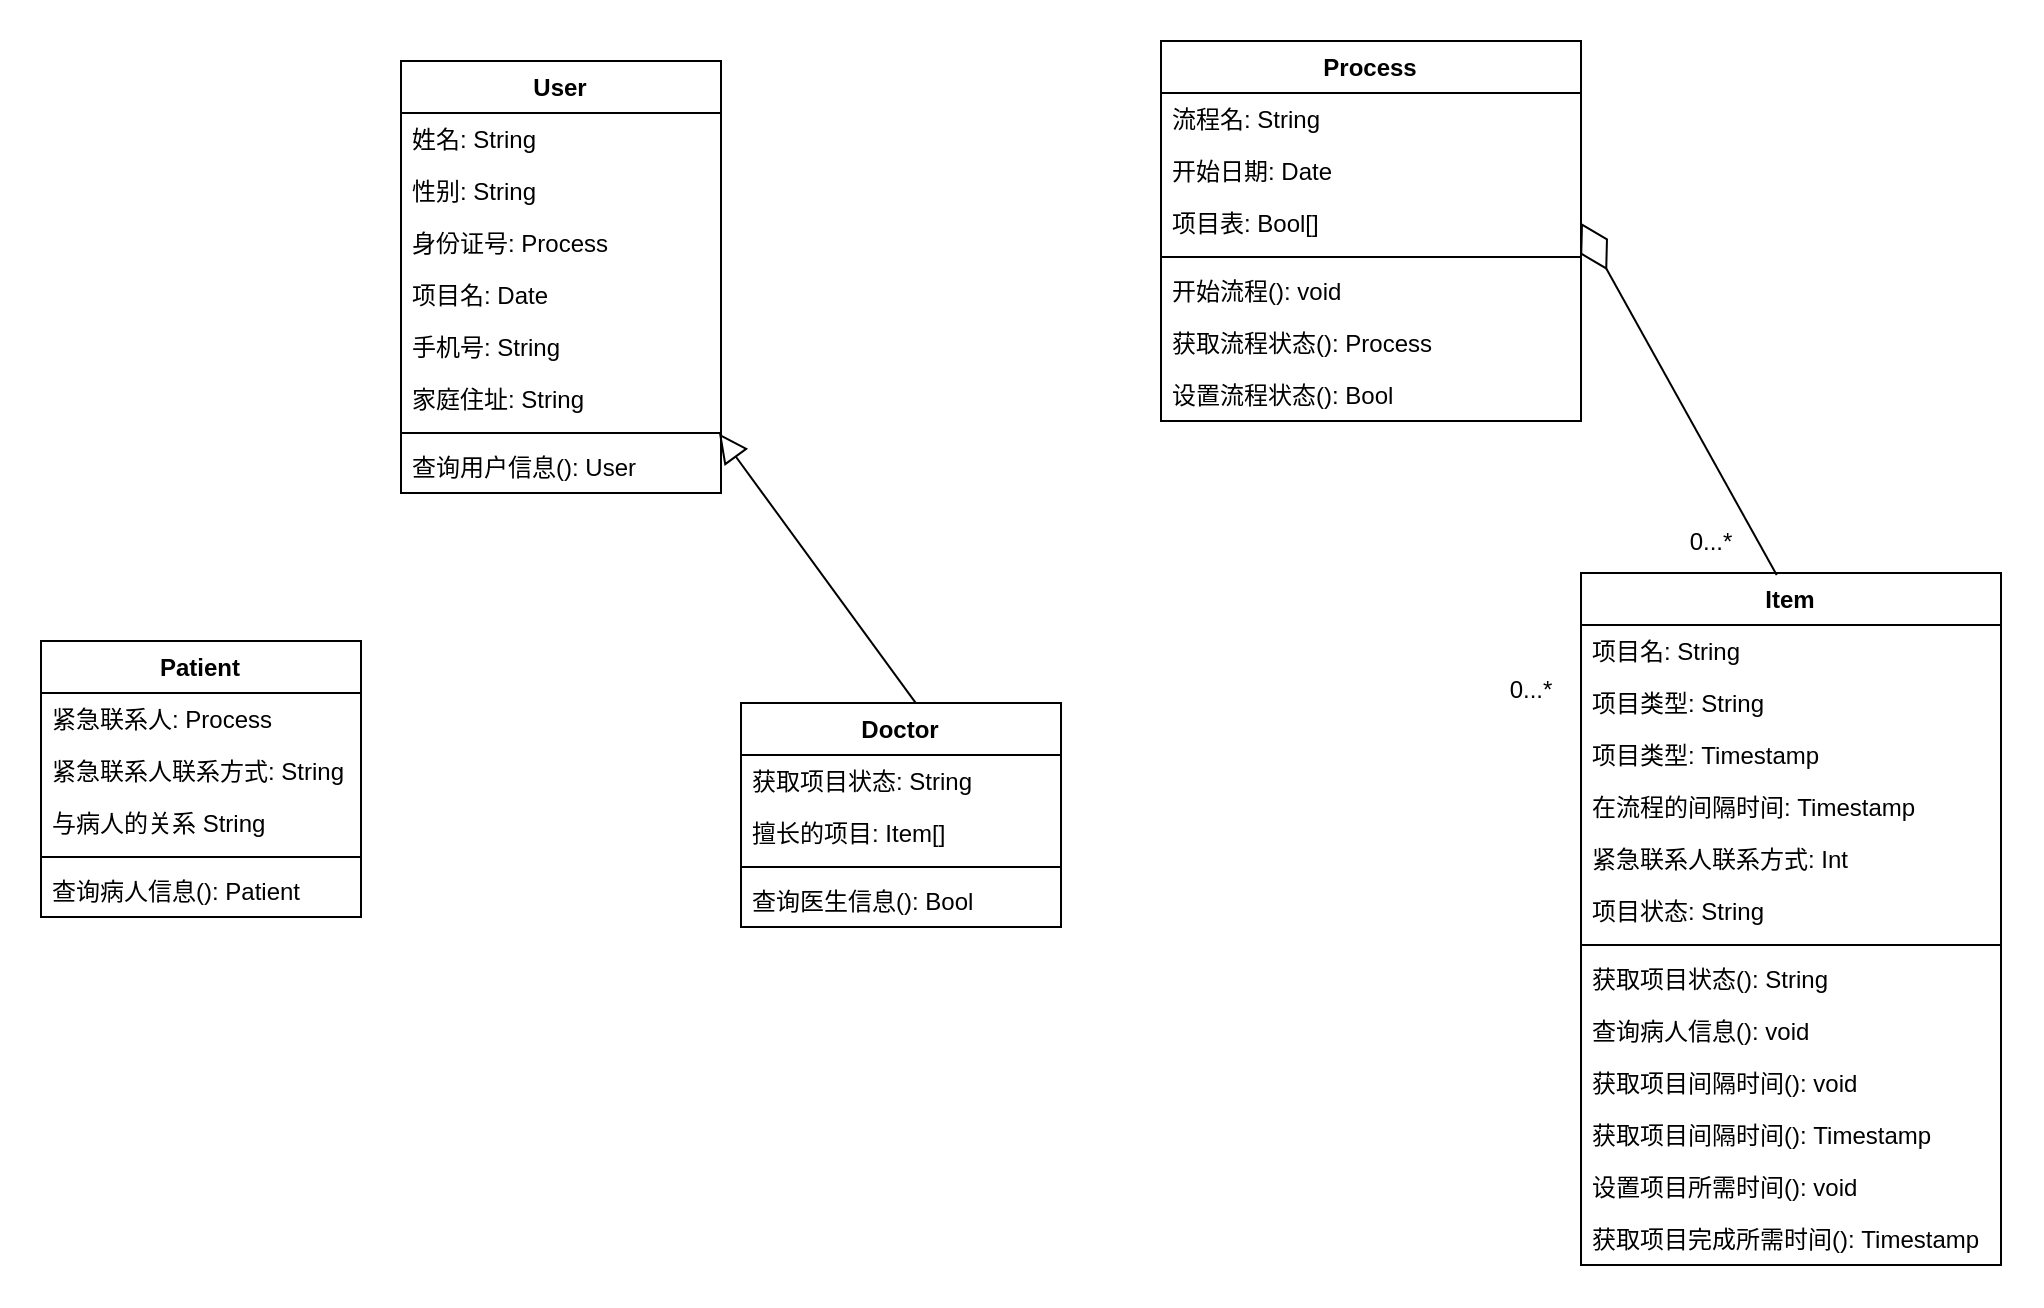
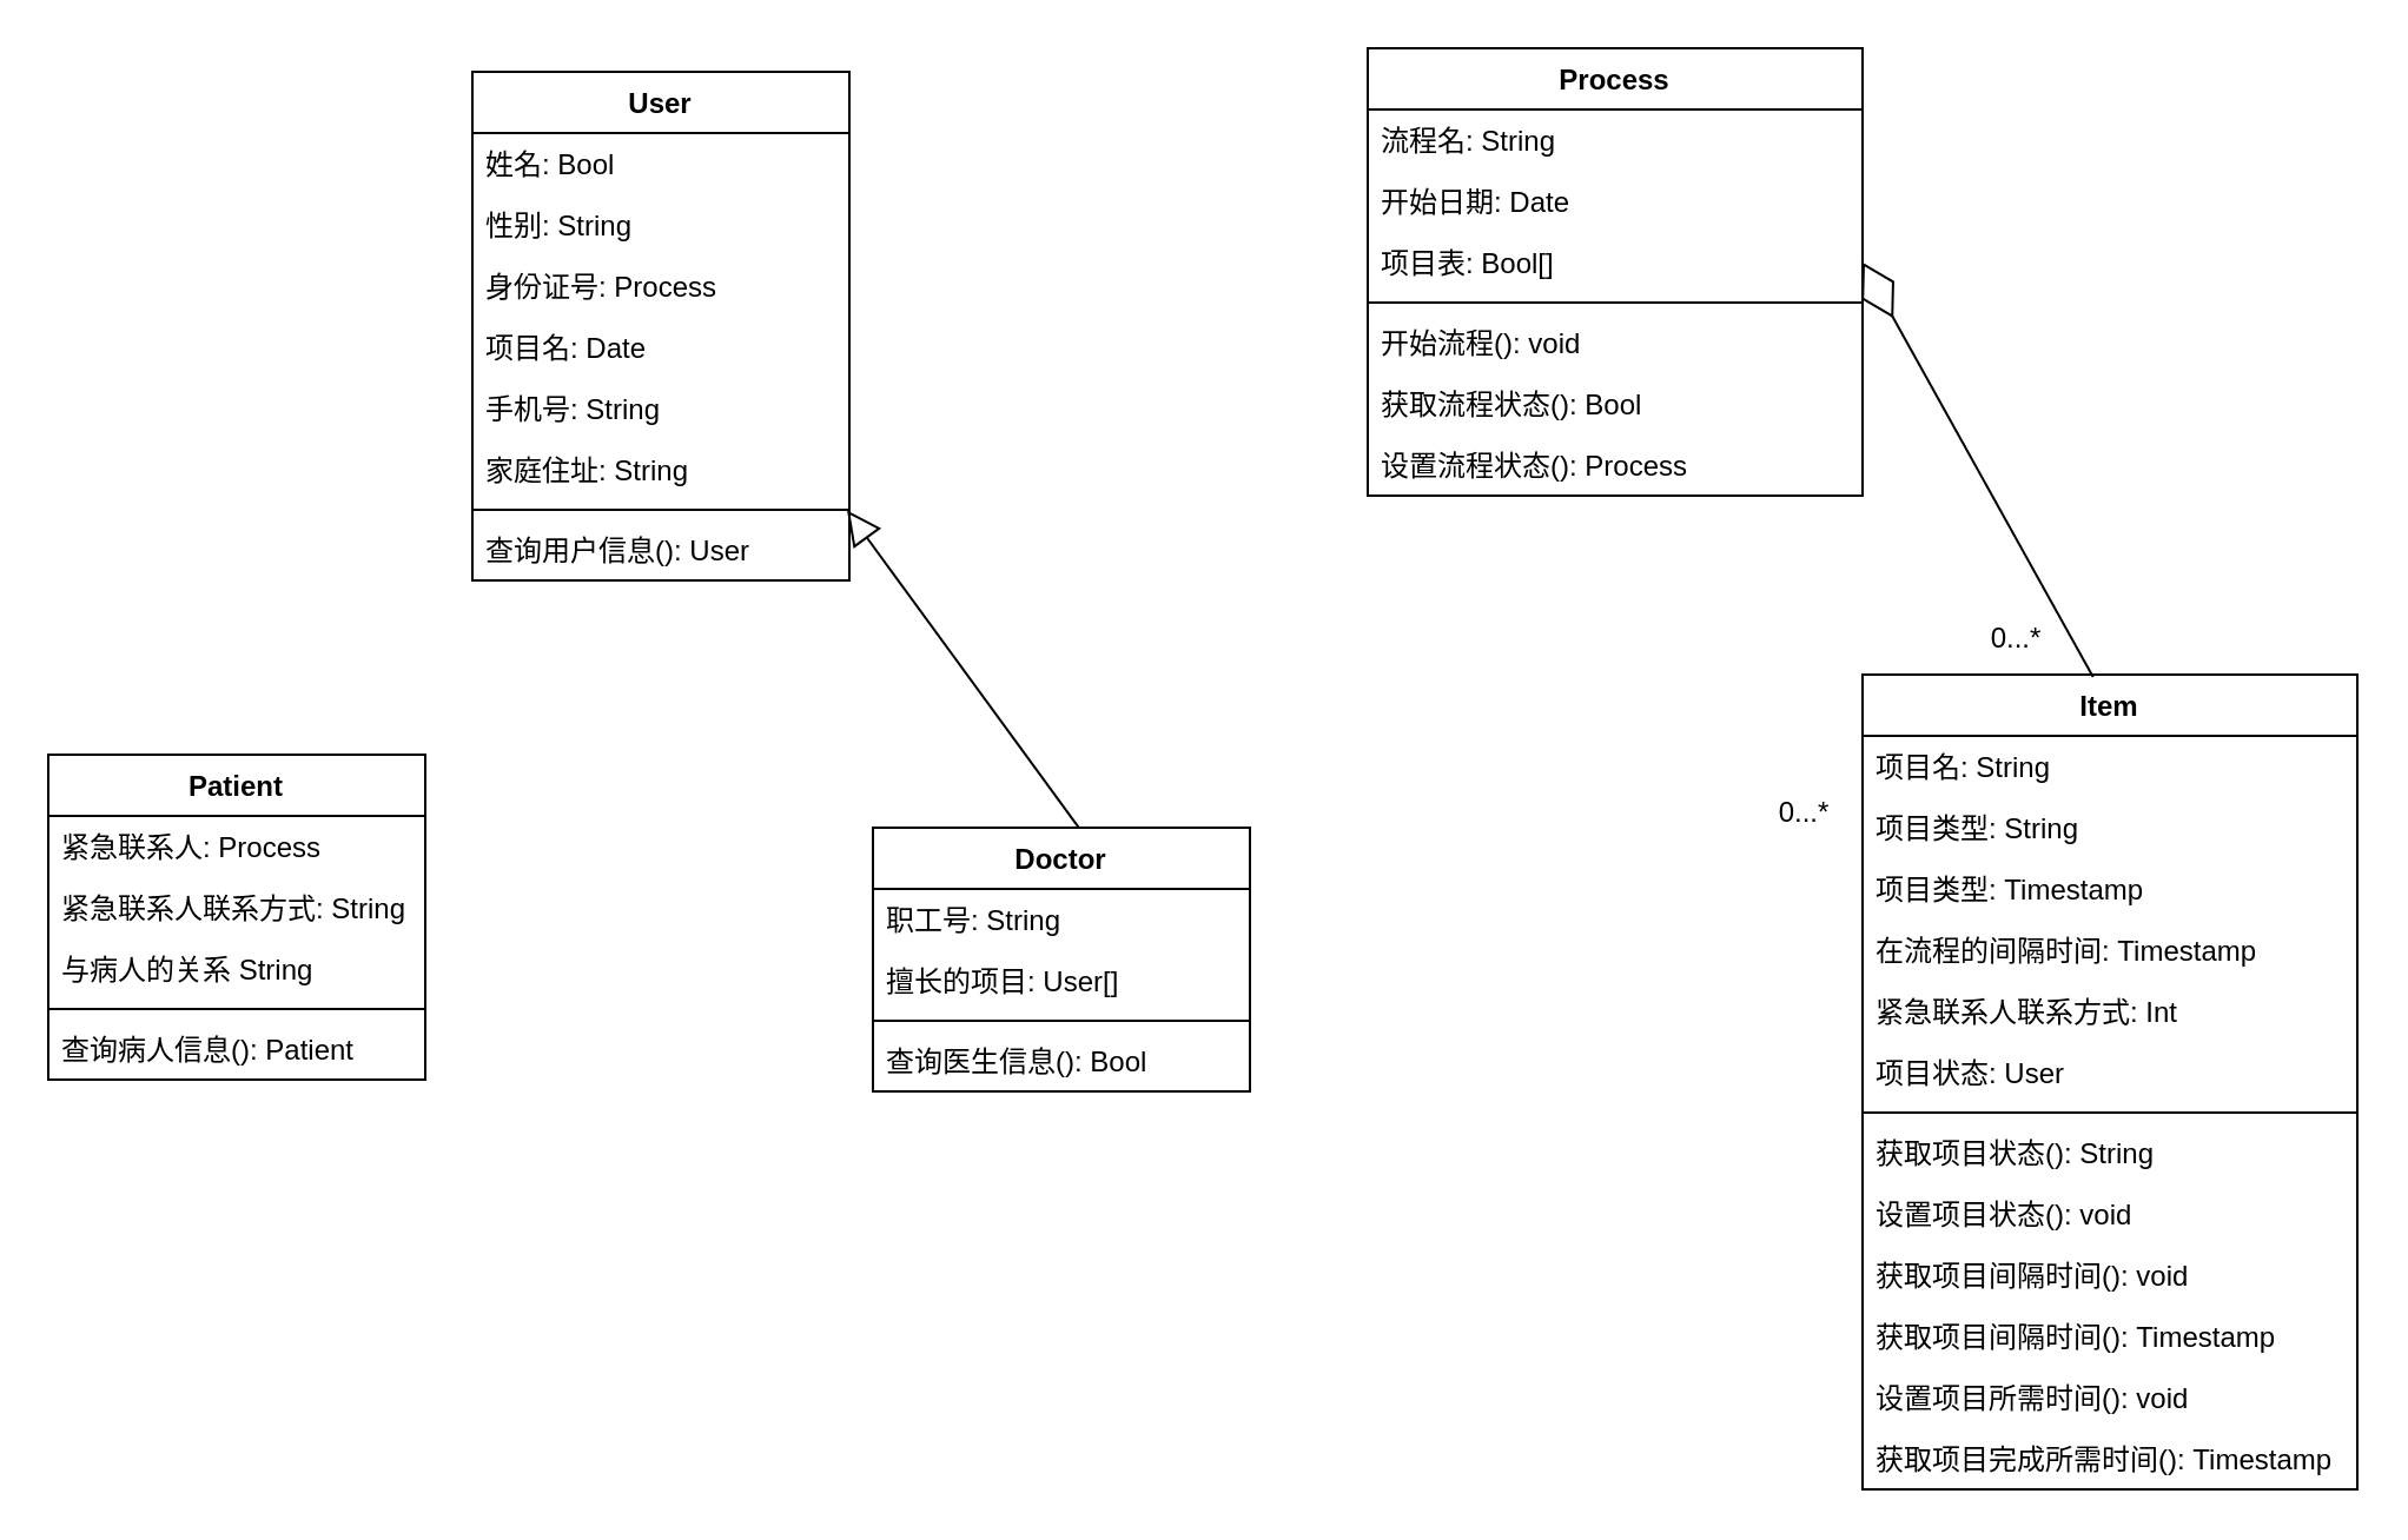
- <mxCell id="9" value="姓名: String" style="text;strokeColor=none;fillColor=none;align=left;verticalAlign=top;spacingLeft=4;spacingRight=4;overflow=hidden;rotatable=0;points=[[0,0.5],[1,0.5]];portConstraint=eastwest;" parent="8" vertex="1"><mxGeometry y="26" width="160" height="26" as="geometry" /></mxCell>
+ <mxCell id="9" value="姓名: Bool" style="text;strokeColor=none;fillColor=none;align=left;verticalAlign=top;spacingLeft=4;spacingRight=4;overflow=hidden;rotatable=0;points=[[0,0.5],[1,0.5]];portConstraint=eastwest;" parent="8" vertex="1"><mxGeometry y="26" width="160" height="26" as="geometry" /></mxCell>
- <mxCell id="43" value="获取流程状态(): Process" style="text;strokeColor=none;fillColor=none;align=left;verticalAlign=top;spacingLeft=4;spacingRight=4;overflow=hidden;rotatable=0;points=[[0,0.5],[1,0.5]];portConstraint=eastwest;" parent="37" vertex="1"><mxGeometry y="138" width="210" height="26" as="geometry" /></mxCell>
+ <mxCell id="43" value="获取流程状态(): Bool" style="text;strokeColor=none;fillColor=none;align=left;verticalAlign=top;spacingLeft=4;spacingRight=4;overflow=hidden;rotatable=0;points=[[0,0.5],[1,0.5]];portConstraint=eastwest;" parent="37" vertex="1"><mxGeometry y="138" width="210" height="26" as="geometry" /></mxCell>
- <mxCell id="44" value="设置流程状态(): Bool" style="text;strokeColor=none;fillColor=none;align=left;verticalAlign=top;spacingLeft=4;spacingRight=4;overflow=hidden;rotatable=0;points=[[0,0.5],[1,0.5]];portConstraint=eastwest;" parent="37" vertex="1"><mxGeometry y="164" width="210" height="26" as="geometry" /></mxCell>
+ <mxCell id="44" value="设置流程状态(): Process" style="text;strokeColor=none;fillColor=none;align=left;verticalAlign=top;spacingLeft=4;spacingRight=4;overflow=hidden;rotatable=0;points=[[0,0.5],[1,0.5]];portConstraint=eastwest;" parent="37" vertex="1"><mxGeometry y="164" width="210" height="26" as="geometry" /></mxCell>
- <mxCell id="18" value="获取项目状态: String" style="text;strokeColor=none;fillColor=none;align=left;verticalAlign=top;spacingLeft=4;spacingRight=4;overflow=hidden;rotatable=0;points=[[0,0.5],[1,0.5]];portConstraint=eastwest;" parent="17" vertex="1"><mxGeometry y="26" width="160" height="26" as="geometry" /></mxCell>
+ <mxCell id="18" value="职工号: String" style="text;strokeColor=none;fillColor=none;align=left;verticalAlign=top;spacingLeft=4;spacingRight=4;overflow=hidden;rotatable=0;points=[[0,0.5],[1,0.5]];portConstraint=eastwest;" parent="17" vertex="1"><mxGeometry y="26" width="160" height="26" as="geometry" /></mxCell>
- <mxCell id="19" value="擅长的项目: Item[]" style="text;strokeColor=none;fillColor=none;align=left;verticalAlign=top;spacingLeft=4;spacingRight=4;overflow=hidden;rotatable=0;points=[[0,0.5],[1,0.5]];portConstraint=eastwest;" parent="17" vertex="1"><mxGeometry y="52" width="160" height="26" as="geometry" /></mxCell>
+ <mxCell id="19" value="擅长的项目: User[]" style="text;strokeColor=none;fillColor=none;align=left;verticalAlign=top;spacingLeft=4;spacingRight=4;overflow=hidden;rotatable=0;points=[[0,0.5],[1,0.5]];portConstraint=eastwest;" parent="17" vertex="1"><mxGeometry y="52" width="160" height="26" as="geometry" /></mxCell>
- <mxCell id="29" value="项目状态: String" style="text;strokeColor=none;fillColor=none;align=left;verticalAlign=top;spacingLeft=4;spacingRight=4;overflow=hidden;rotatable=0;points=[[0,0.5],[1,0.5]];portConstraint=eastwest;" parent="23" vertex="1"><mxGeometry y="156" width="210" height="26" as="geometry" /></mxCell>
+ <mxCell id="29" value="项目状态: User" style="text;strokeColor=none;fillColor=none;align=left;verticalAlign=top;spacingLeft=4;spacingRight=4;overflow=hidden;rotatable=0;points=[[0,0.5],[1,0.5]];portConstraint=eastwest;" parent="23" vertex="1"><mxGeometry y="156" width="210" height="26" as="geometry" /></mxCell>
- <mxCell id="32" value="查询病人信息(): void" style="text;strokeColor=none;fillColor=none;align=left;verticalAlign=top;spacingLeft=4;spacingRight=4;overflow=hidden;rotatable=0;points=[[0,0.5],[1,0.5]];portConstraint=eastwest;" parent="23" vertex="1"><mxGeometry y="216" width="210" height="26" as="geometry" /></mxCell>
+ <mxCell id="32" value="设置项目状态(): void" style="text;strokeColor=none;fillColor=none;align=left;verticalAlign=top;spacingLeft=4;spacingRight=4;overflow=hidden;rotatable=0;points=[[0,0.5],[1,0.5]];portConstraint=eastwest;" parent="23" vertex="1"><mxGeometry y="216" width="210" height="26" as="geometry" /></mxCell>
